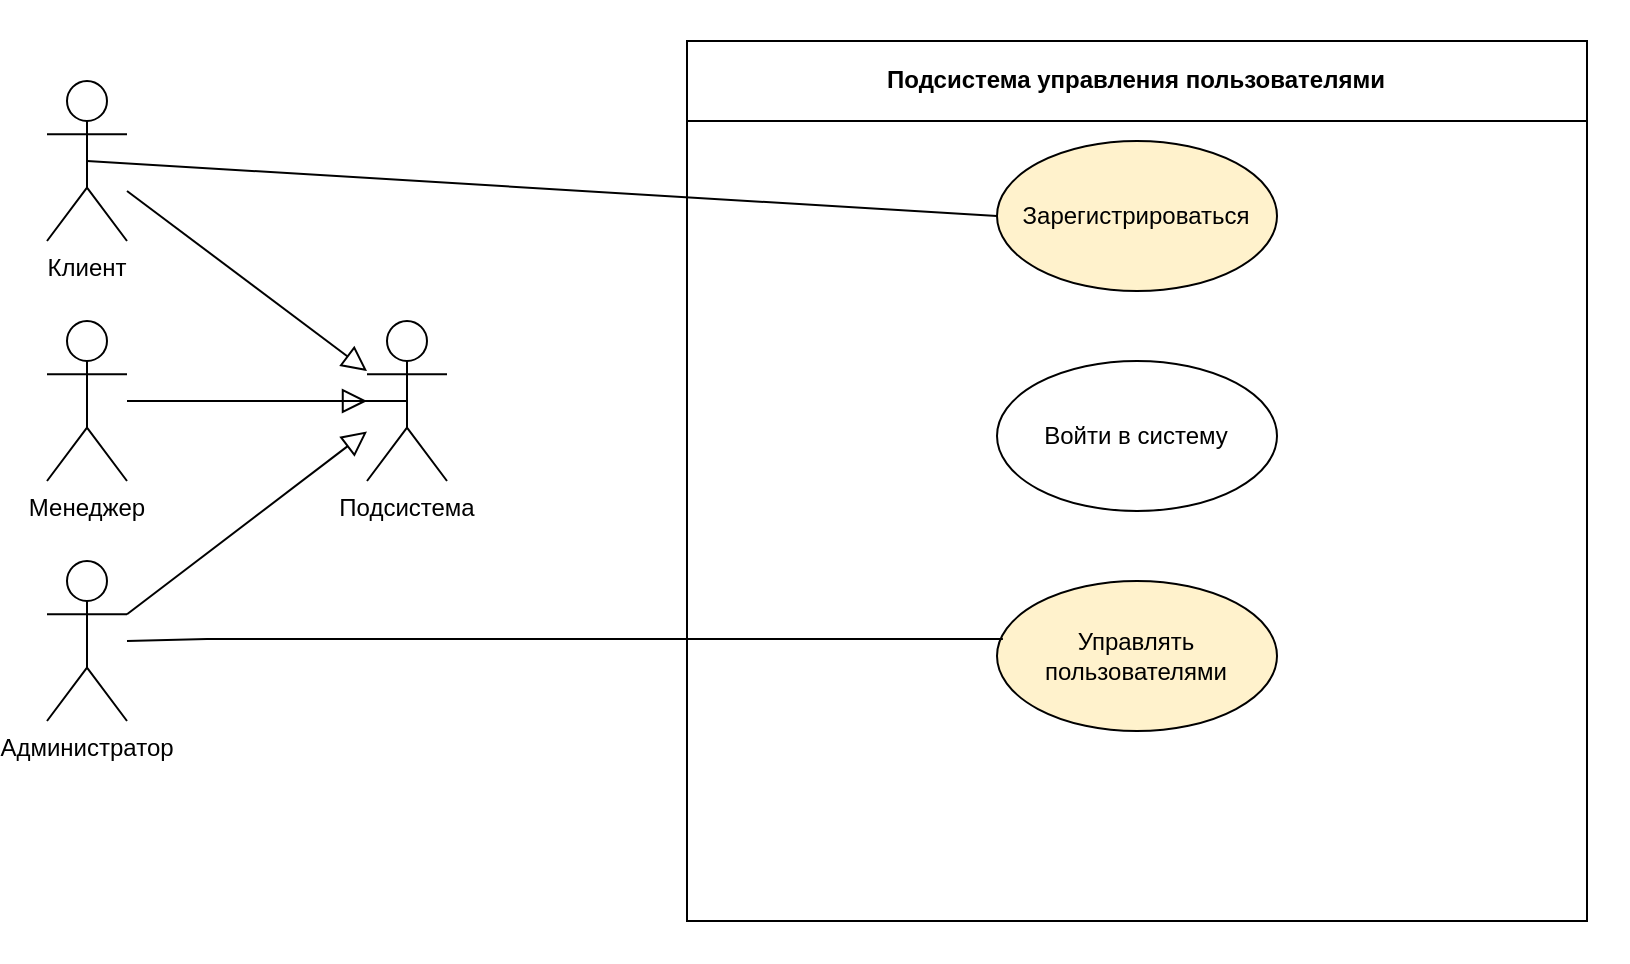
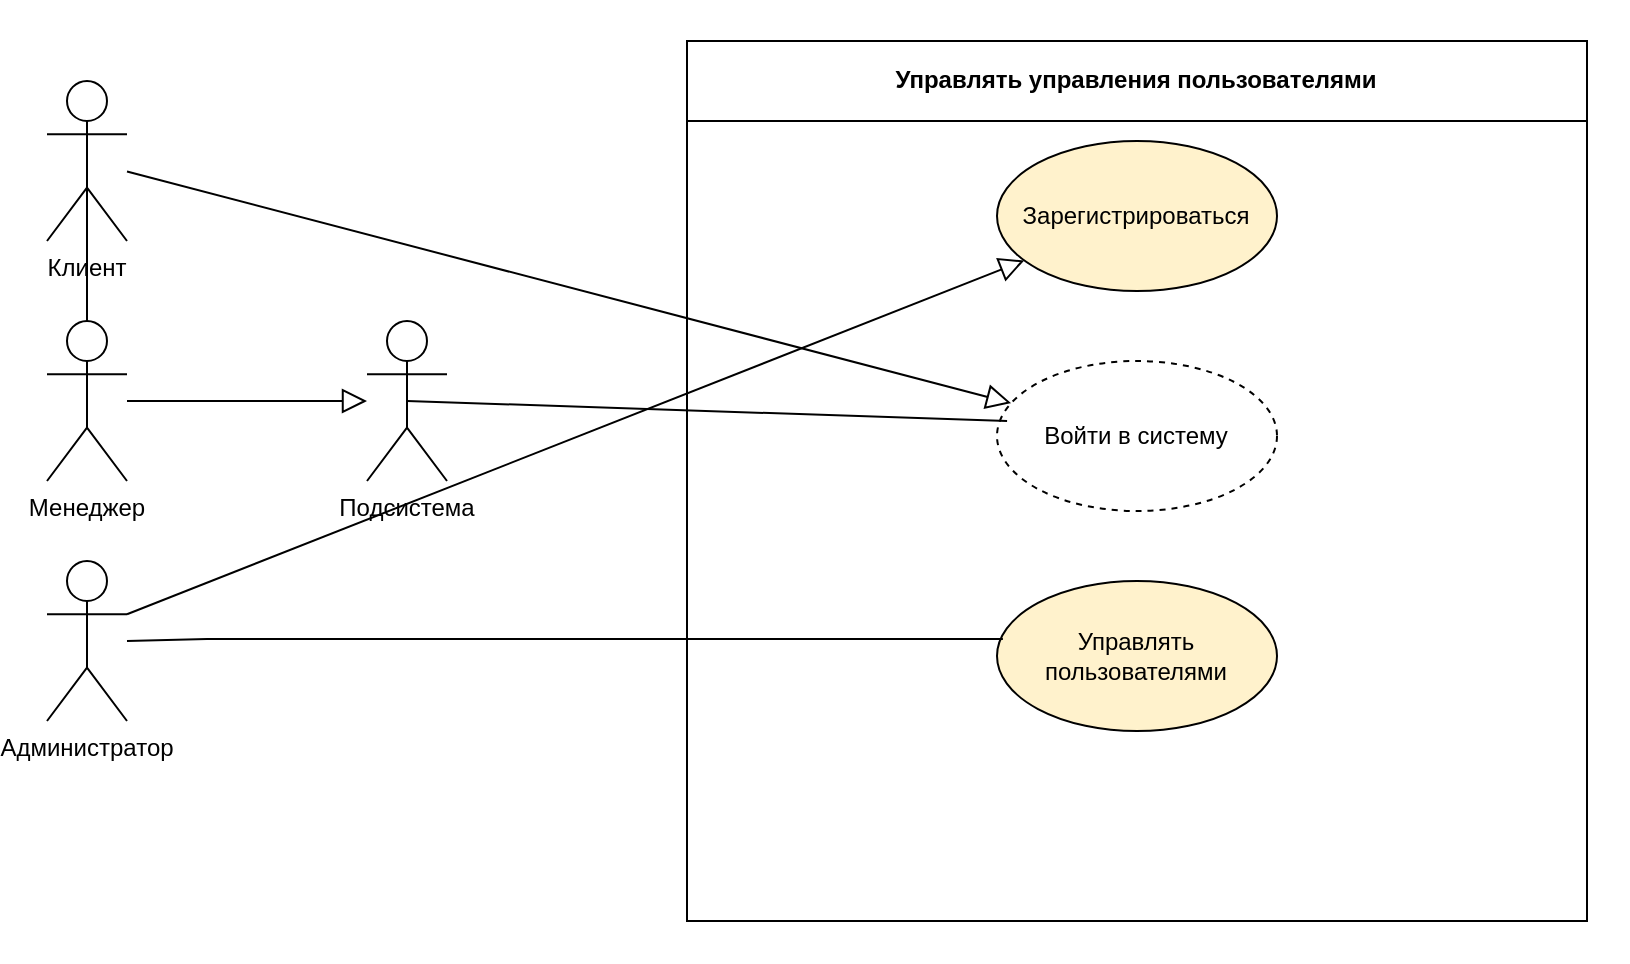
- <mxCell id="5" value="Подсистема управления пользователями" style="swimlane;whiteSpace=wrap;html=1;startSize=40;" vertex="1" parent="1"><mxGeometry x="340" y="20" width="450" height="440" as="geometry" /></mxCell>
+ <mxCell id="5" value="Управлять управления пользователями" style="swimlane;whiteSpace=wrap;html=1;startSize=40;" vertex="1" parent="1"><mxGeometry x="340" y="20" width="450" height="440" as="geometry" /></mxCell>
- <mxCell id="3" style="edgeStyle=none;rounded=0;orthogonalLoop=1;jettySize=auto;html=1;exitX=0.5;exitY=0.5;exitDx=0;exitDy=0;exitPerimeter=0;entryX=0;entryY=0.5;entryDx=0;entryDy=0;endArrow=none;endFill=0;startSize=10;endSize=10;" edge="1" parent="1" source="4" target="6"><mxGeometry relative="1" as="geometry" /></mxCell>
+ <mxCell id="3" style="edgeStyle=none;rounded=0;orthogonalLoop=1;jettySize=auto;html=1;exitX=0.5;exitY=0.5;exitDx=0;exitDy=0;exitPerimeter=0;endArrow=none;endFill=0;startSize=10;endSize=10;" edge="1" parent="1" source="4" target="10"><mxGeometry relative="1" as="geometry" /></mxCell>
- <mxCell id="2" style="rounded=0;orthogonalLoop=1;jettySize=auto;html=1;endSize=10;endArrow=block;endFill=0;startSize=10;" edge="1" parent="1" source="4" target="15"><mxGeometry relative="1" as="geometry" /></mxCell>
+ <mxCell id="2" style="rounded=0;orthogonalLoop=1;jettySize=auto;html=1;endSize=10;endArrow=block;endFill=0;startSize=10;" edge="1" parent="1" source="4" target="7"><mxGeometry relative="1" as="geometry" /></mxCell>
- <mxCell id="14" style="edgeStyle=none;rounded=0;orthogonalLoop=1;jettySize=auto;html=1;exitX=0.5;exitY=0.5;exitDx=0;exitDy=0;exitPerimeter=0;endArrow=none;endFill=0;startSize=10;endSize=10;" edge="1" parent="1" source="15" target="10"><mxGeometry relative="1" as="geometry" /></mxCell>
+ <mxCell id="14" style="edgeStyle=none;rounded=0;orthogonalLoop=1;jettySize=auto;html=1;exitX=0.5;exitY=0.5;exitDx=0;exitDy=0;exitPerimeter=0;entryX=0.036;entryY=0.4;entryDx=0;entryDy=0;entryPerimeter=0;endArrow=none;endFill=0;startSize=10;endSize=10;" edge="1" parent="1" source="15" target="7"><mxGeometry relative="1" as="geometry" /></mxCell>
- <mxCell id="7" value="Войти в систему" style="ellipse;whiteSpace=wrap;html=1;" vertex="1" parent="5"><mxGeometry x="155" y="160" width="140" height="75" as="geometry" /></mxCell>
+ <mxCell id="7" value="Войти в систему" style="ellipse;whiteSpace=wrap;html=1;dashed=1;" vertex="1" parent="5"><mxGeometry x="155" y="160" width="140" height="75" as="geometry" /></mxCell>
- <mxCell id="11" style="edgeStyle=none;rounded=0;orthogonalLoop=1;jettySize=auto;html=1;endArrow=block;endFill=0;startSize=10;endSize=10;exitX=1;exitY=0.333;exitDx=0;exitDy=0;exitPerimeter=0;" edge="1" parent="1" source="13" target="15"><mxGeometry relative="1" as="geometry"><mxPoint x="60" y="320" as="sourcePoint" /></mxGeometry></mxCell>
+ <mxCell id="11" style="edgeStyle=none;rounded=0;orthogonalLoop=1;jettySize=auto;html=1;endArrow=block;endFill=0;startSize=10;endSize=10;exitX=1;exitY=0.333;exitDx=0;exitDy=0;exitPerimeter=0;" edge="1" parent="1" source="13" target="6"><mxGeometry relative="1" as="geometry"><mxPoint x="60" y="320" as="sourcePoint" /></mxGeometry></mxCell>
